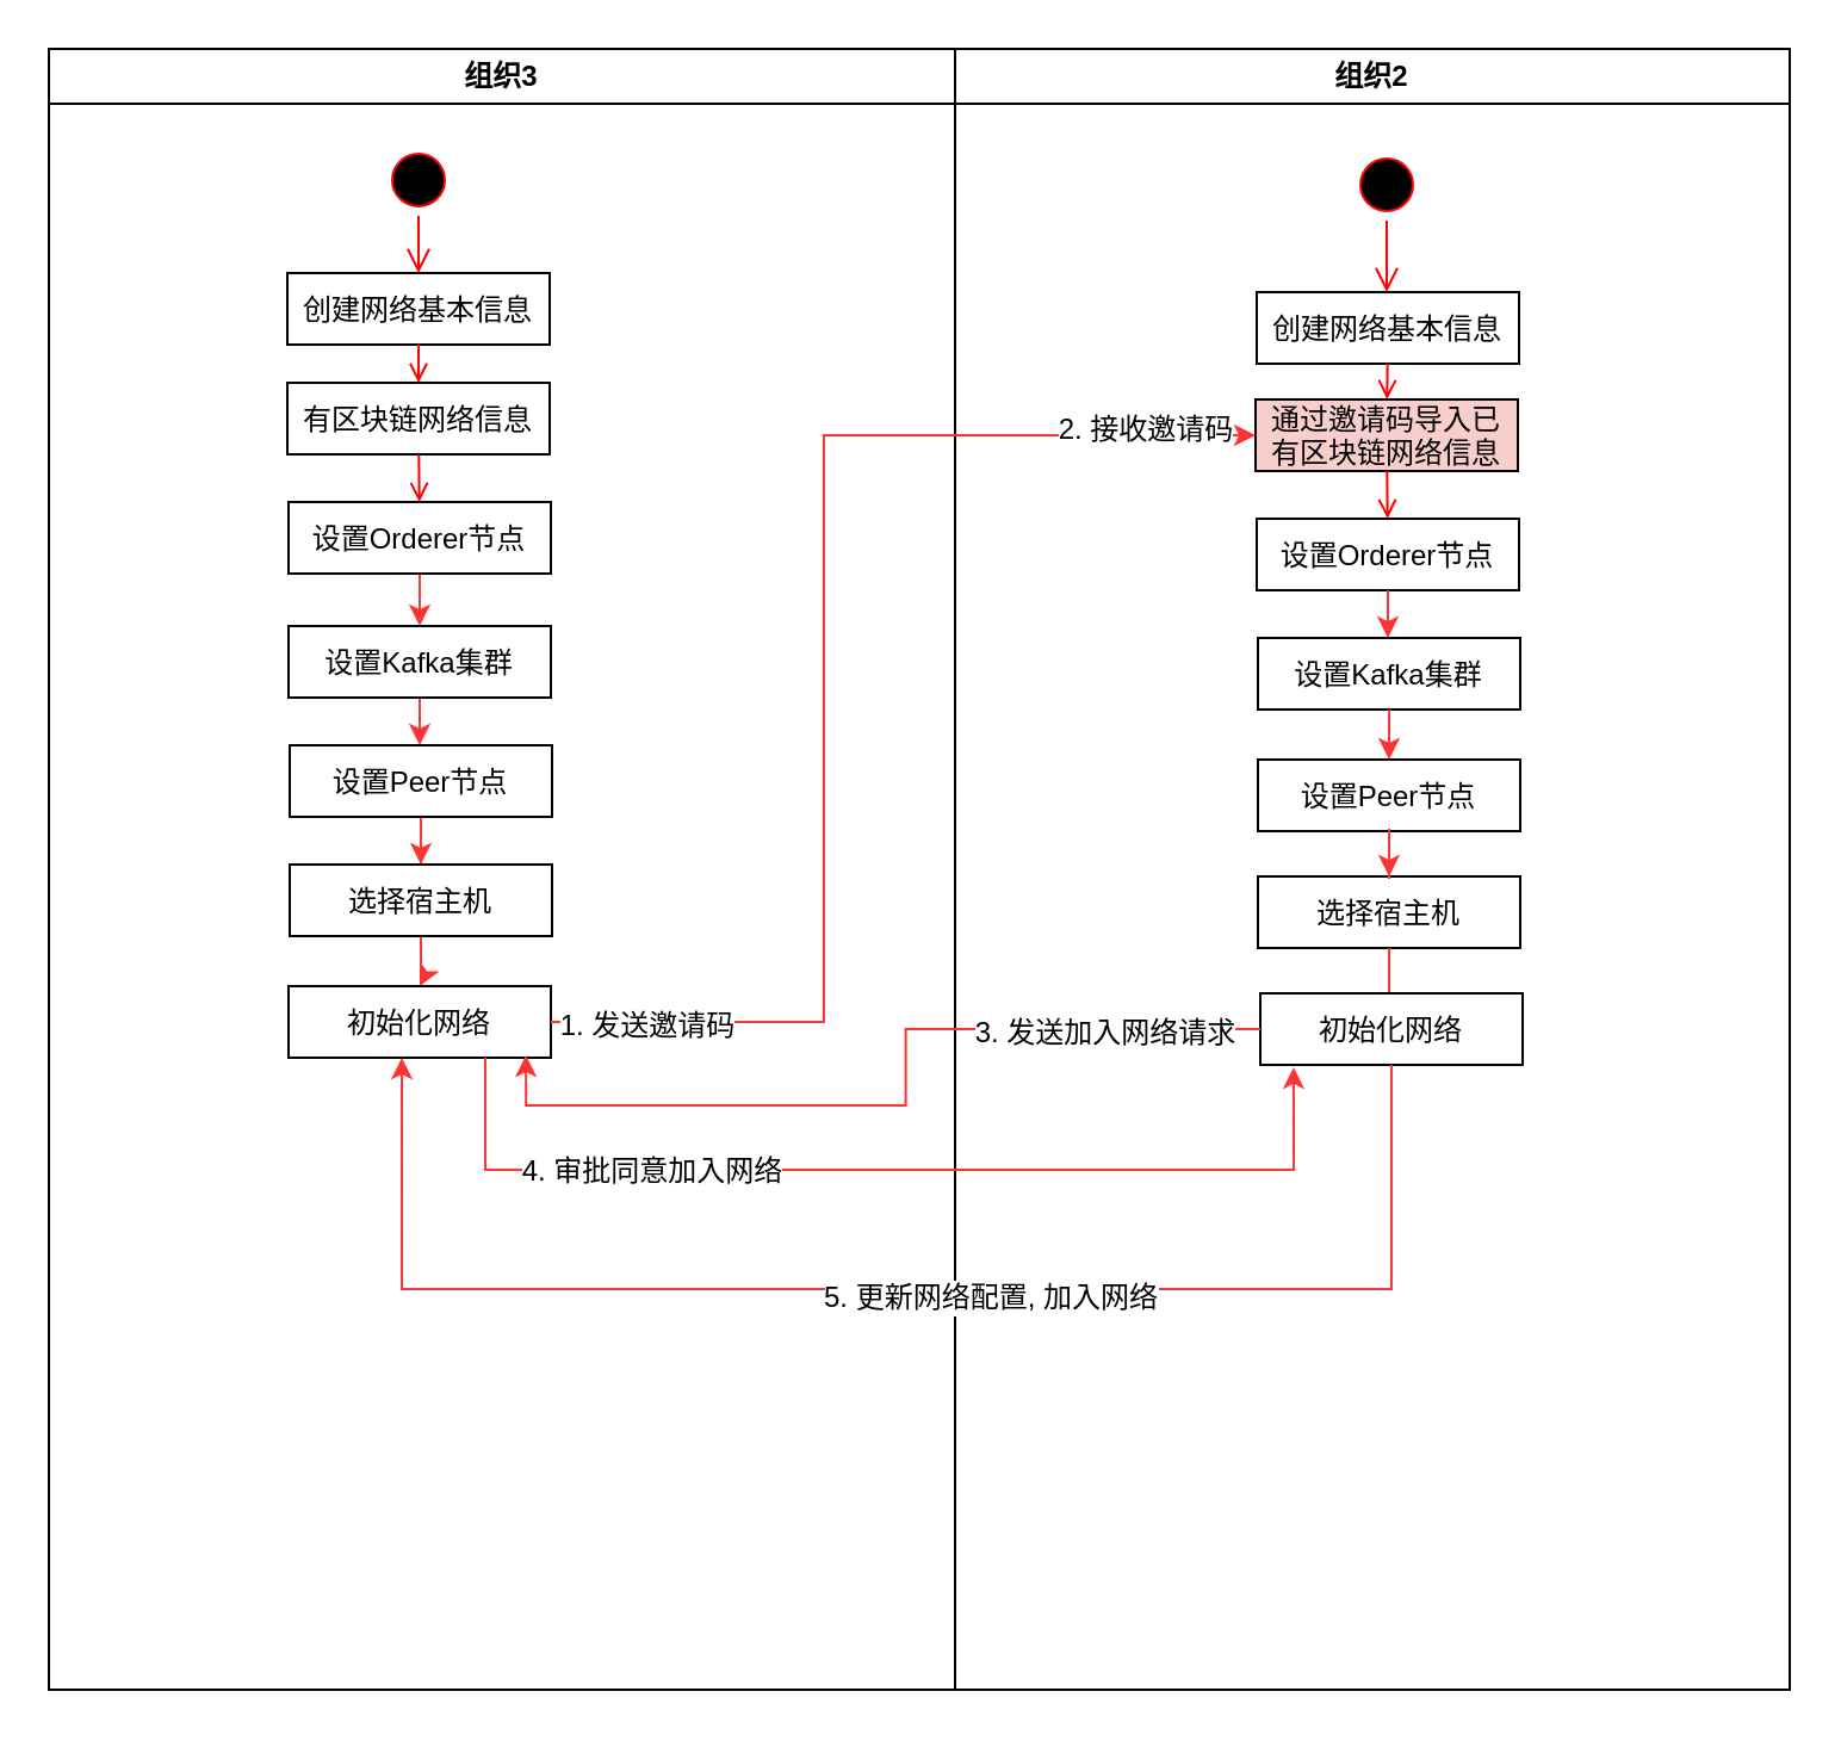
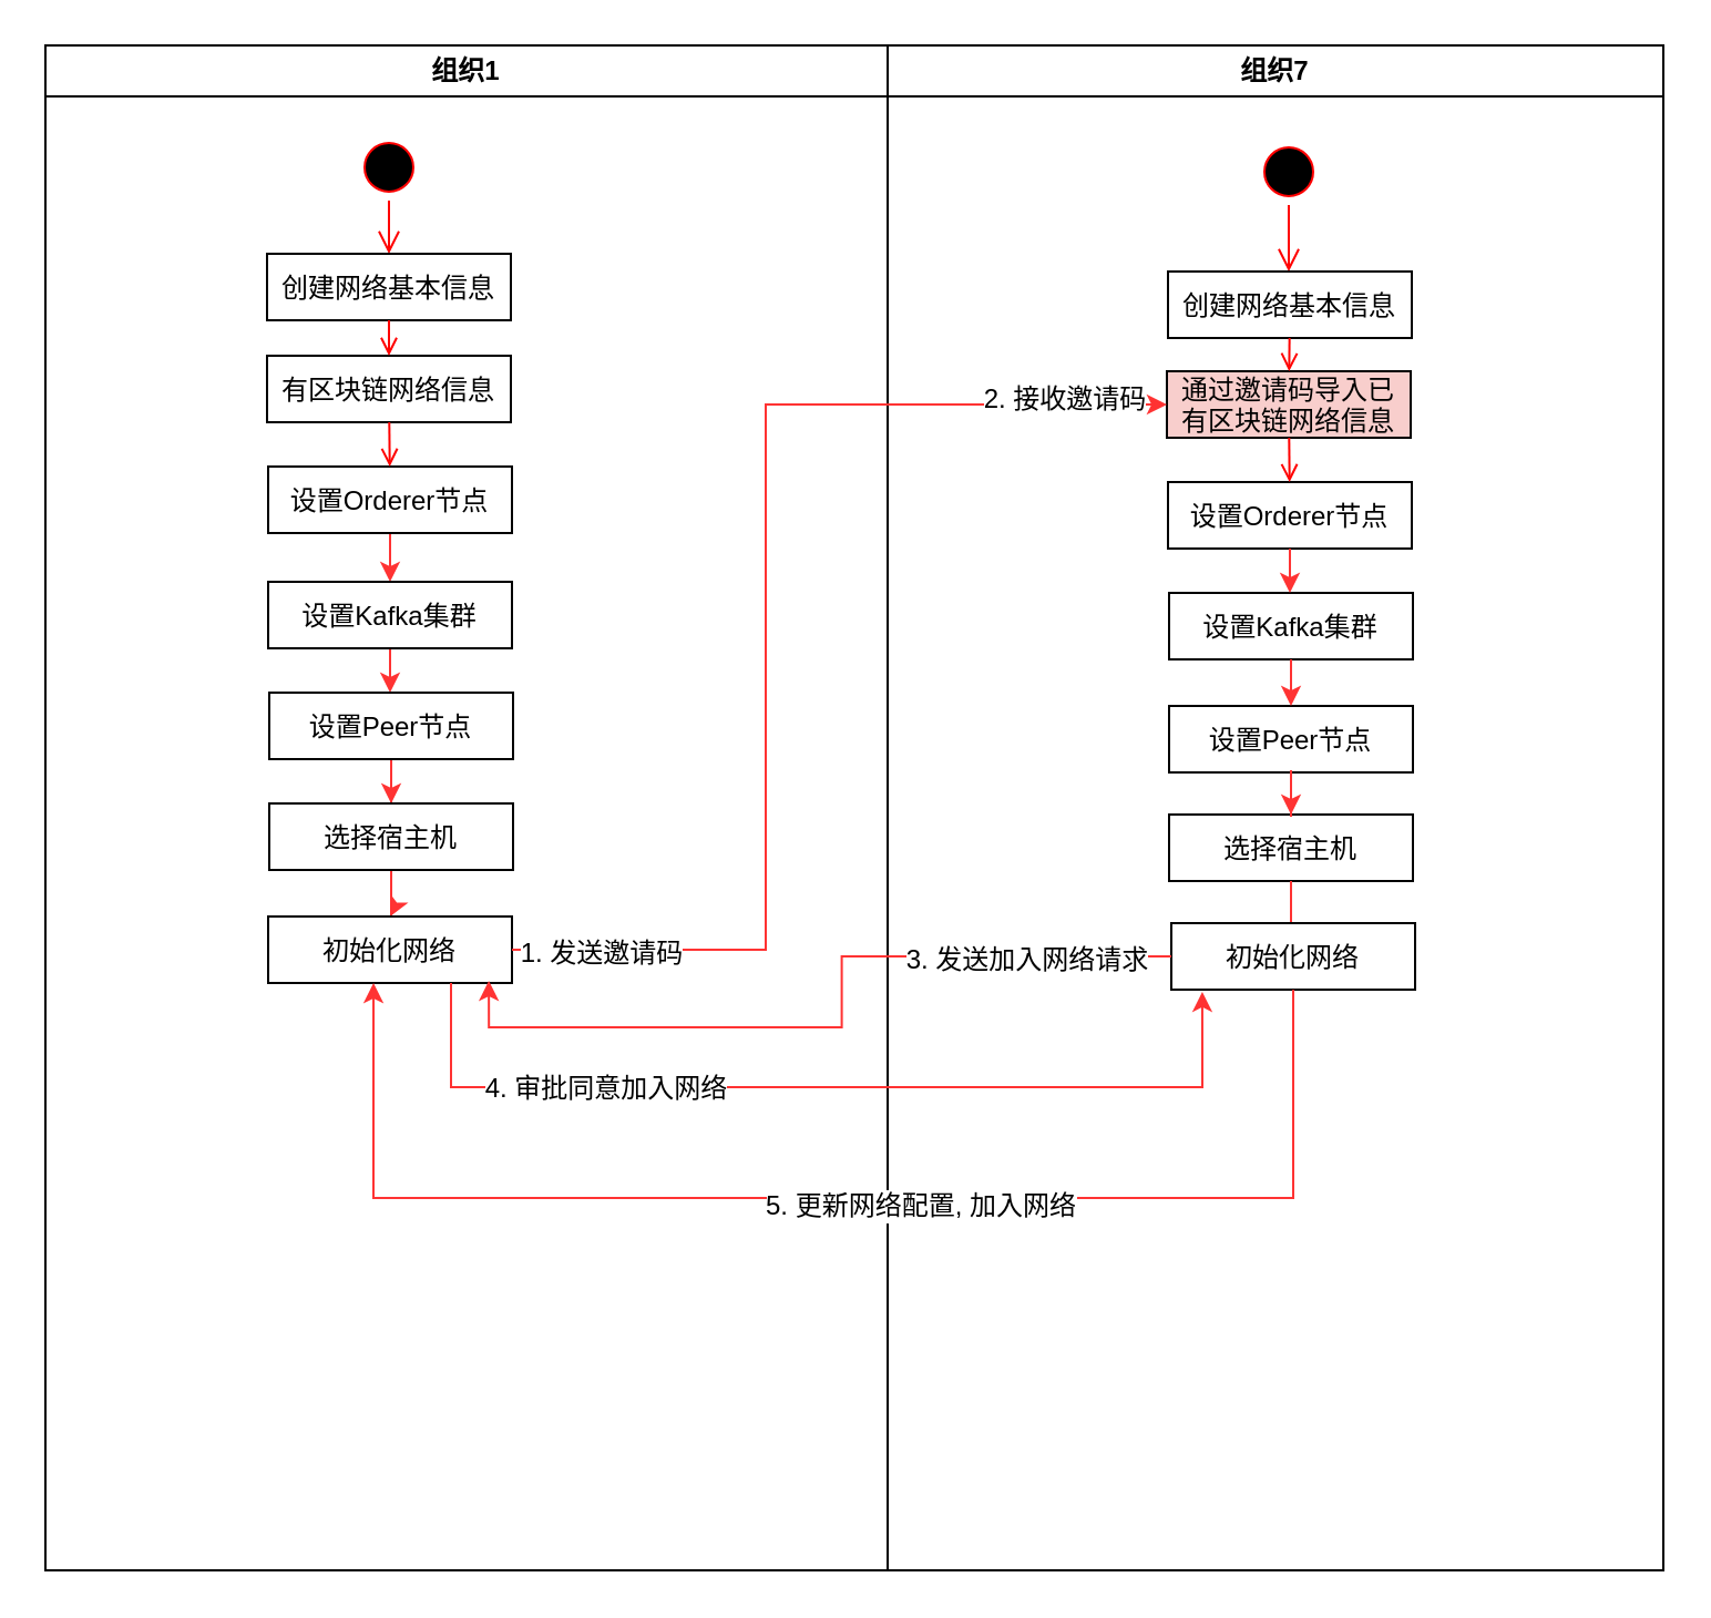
- <mxCell id="18" value="组织3" style="swimlane;whiteSpace=wrap" parent="1" vertex="1"><mxGeometry x="20" y="20" width="380" height="688" as="geometry" /></mxCell>
+ <mxCell id="18" value="组织1" style="swimlane;whiteSpace=wrap" parent="1" vertex="1"><mxGeometry x="20" y="20" width="380" height="688" as="geometry" /></mxCell>
- <mxCell id="2" value="组织2" style="swimlane;whiteSpace=wrap;startSize=23;" parent="1" vertex="1"><mxGeometry x="400" y="20" width="350" height="688" as="geometry" /></mxCell>
+ <mxCell id="2" value="组织7" style="swimlane;whiteSpace=wrap;startSize=23;" parent="1" vertex="1"><mxGeometry x="400" y="20" width="350" height="688" as="geometry" /></mxCell>
